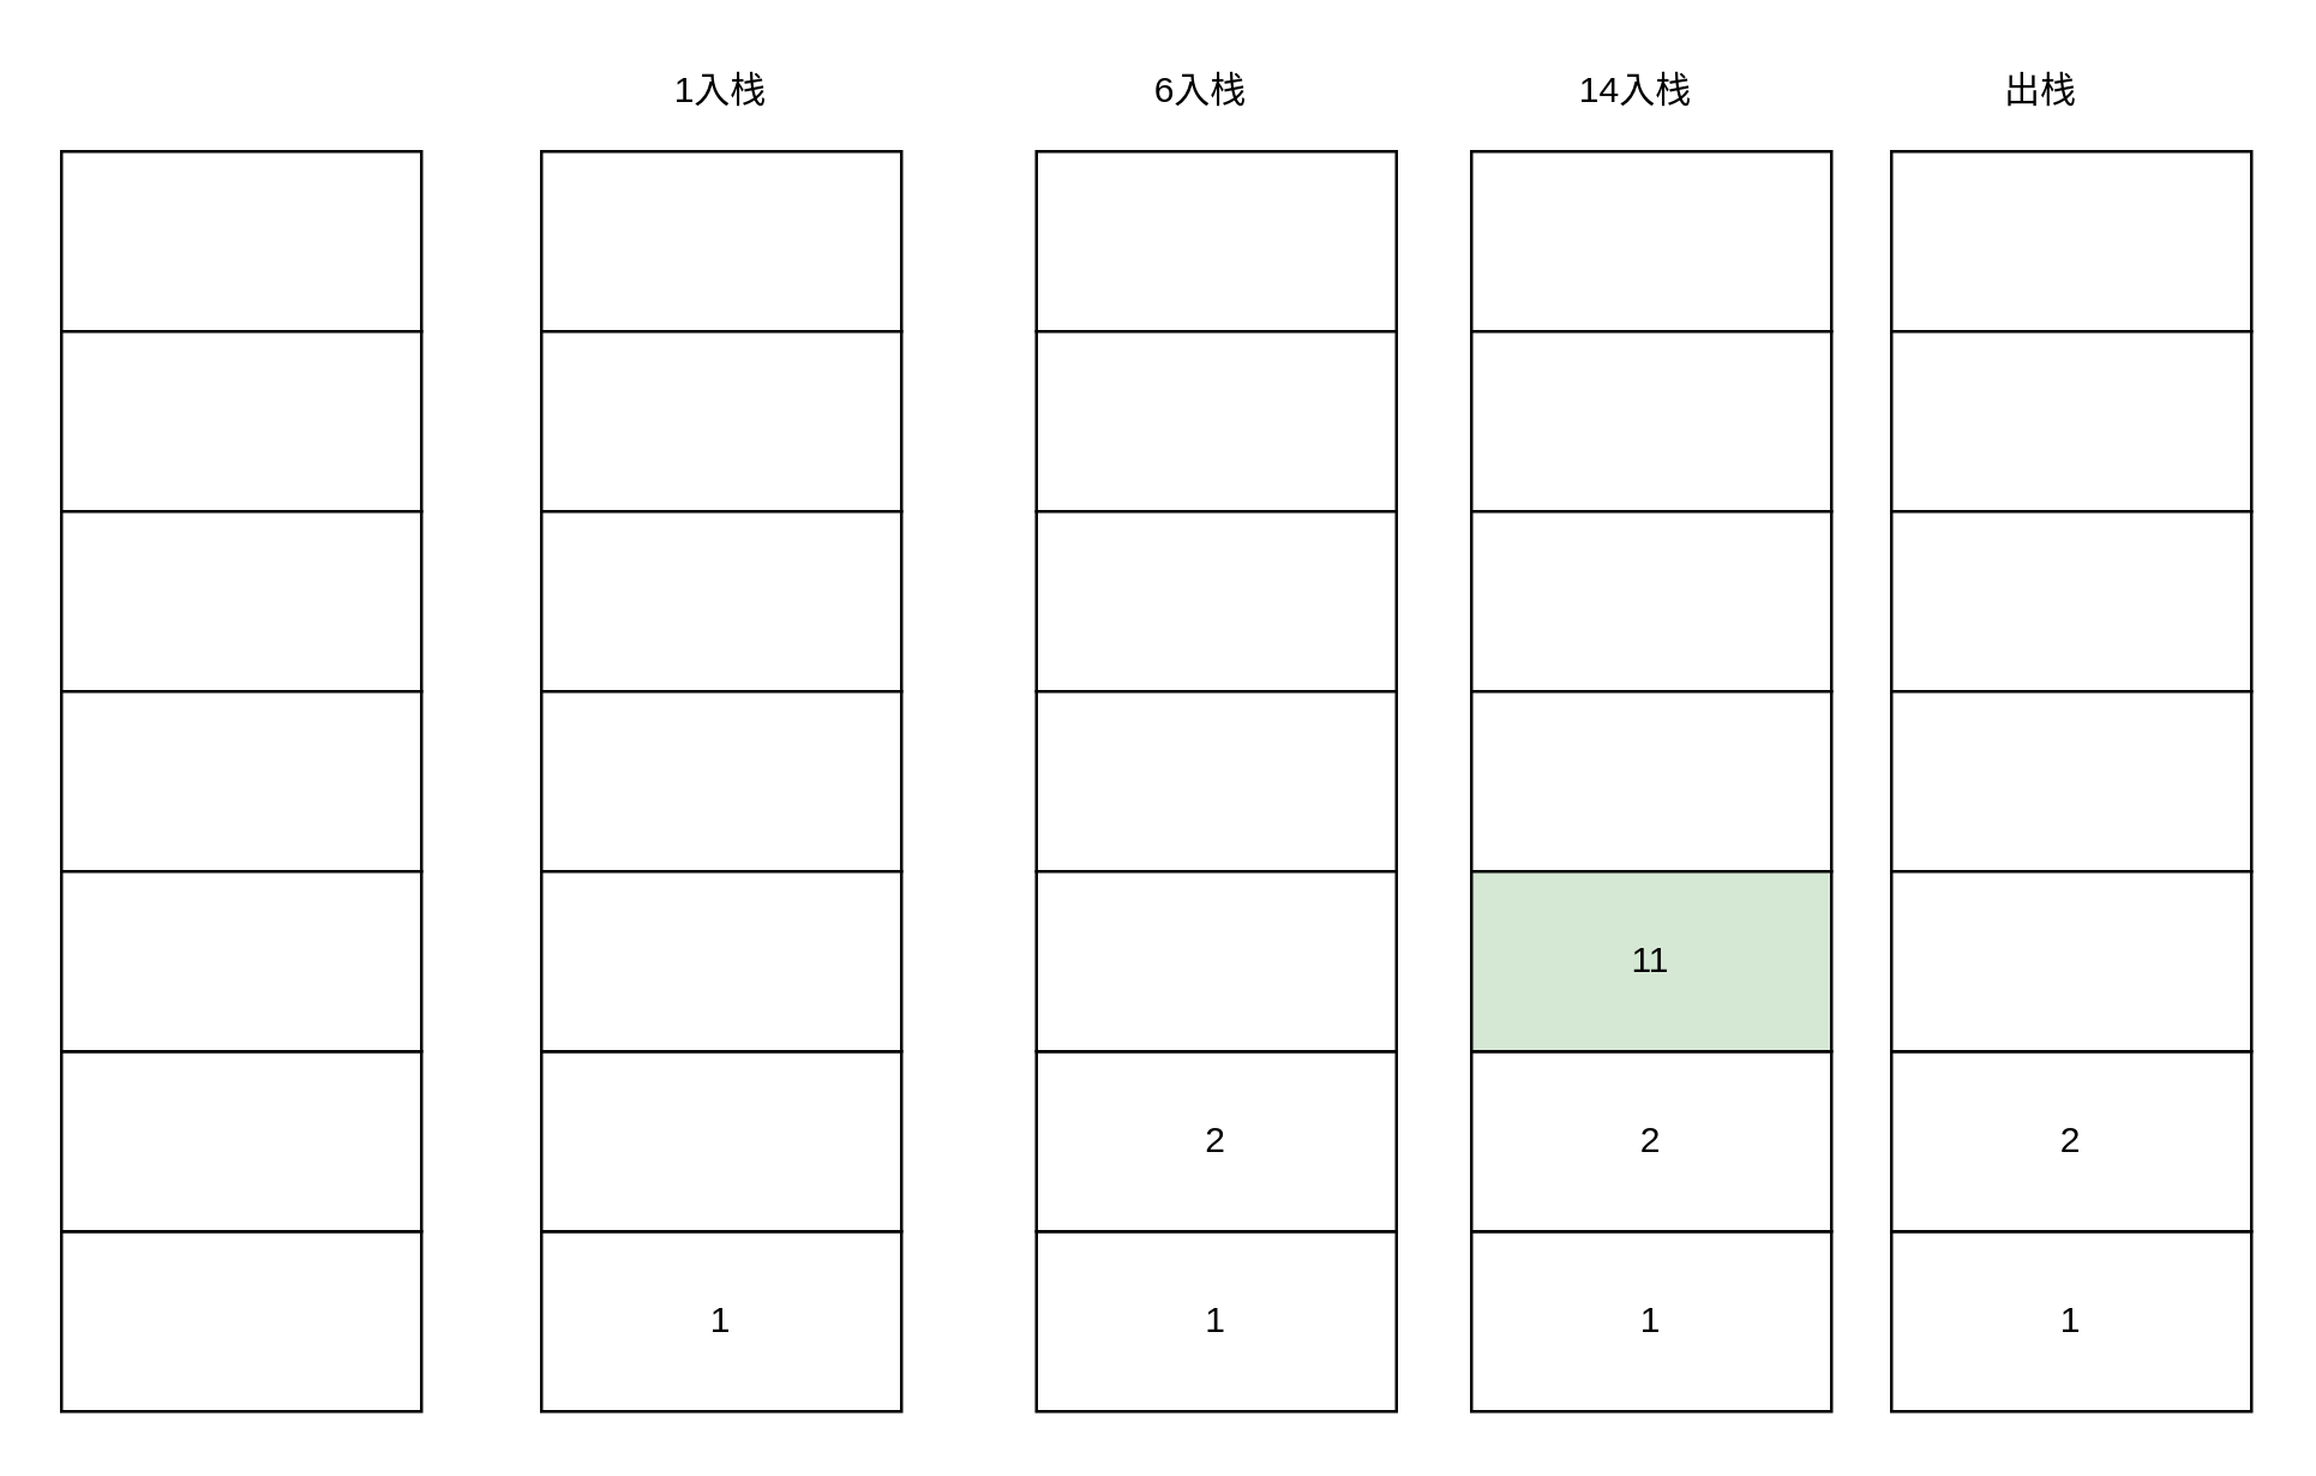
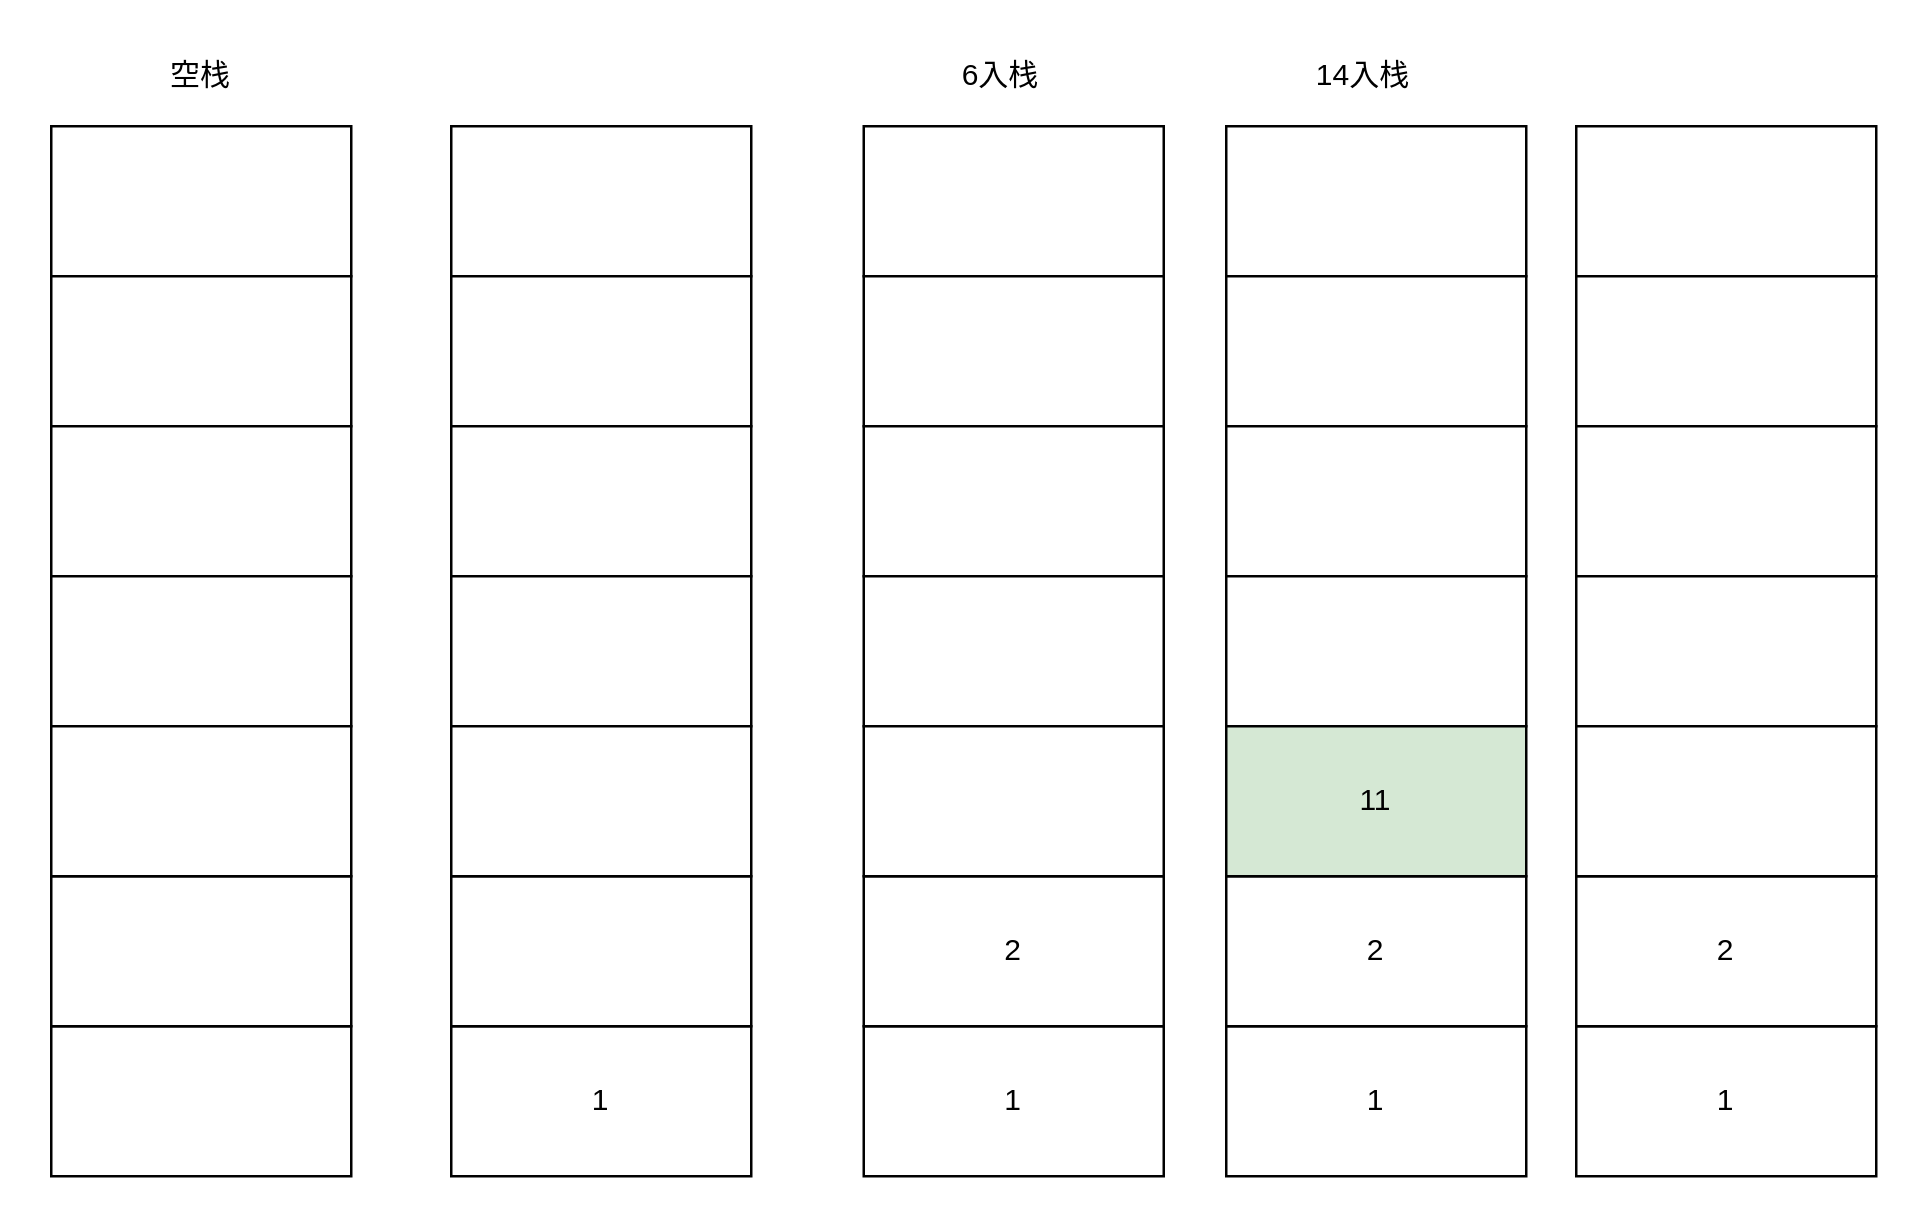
+ <mxCell id="23" value="空栈" style="text;html=1;strokeColor=none;fillColor=none;align=center;verticalAlign=middle;whiteSpace=wrap;rounded=0;" parent="1" vertex="1"><mxGeometry x="60" y="20" width="40" height="20" as="geometry" /></mxCell>
- <mxCell id="24" value="1入栈" style="text;html=1;strokeColor=none;fillColor=none;align=center;verticalAlign=middle;whiteSpace=wrap;rounded=0;" parent="1" vertex="1"><mxGeometry x="220" y="20" width="40" height="20" as="geometry" /></mxCell>
- <mxCell id="41" value="出栈" style="text;html=1;strokeColor=none;fillColor=none;align=center;verticalAlign=middle;whiteSpace=wrap;rounded=0;" parent="1" vertex="1"><mxGeometry x="660" y="20" width="40" height="20" as="geometry" /></mxCell>
